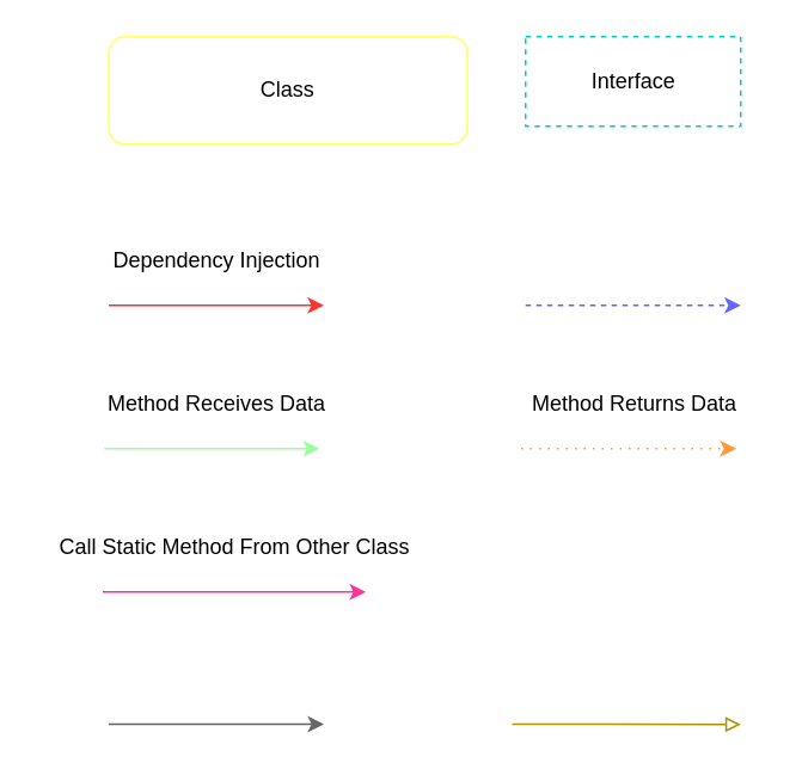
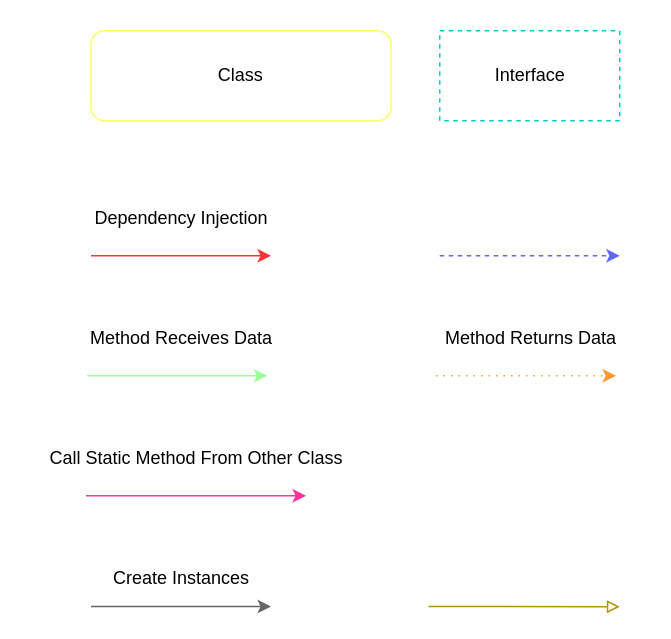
- <mxCell id="3" value="Interface" style="rounded=0;whiteSpace=wrap;html=1;strokeColor=#00CCCC;dashed=1;" parent="1" vertex="1"><mxGeometry x="292.5" y="20" width="120" height="50" as="geometry" /></mxCell>
+ <mxCell id="3" value="Interface" style="rounded=0;whiteSpace=wrap;html=1;strokeColor=#00CCCC;dashed=1;" parent="1" vertex="1"><mxGeometry x="292.5" y="20" width="120" height="60" as="geometry" /></mxCell>
+ <mxCell id="22" value="Create Instances" style="text;html=1;align=center;verticalAlign=middle;resizable=0;points=[];autosize=1;strokeColor=none;fillColor=none;" parent="20" vertex="1"><mxGeometry x="5" width="110" height="30" as="geometry" /></mxCell>
